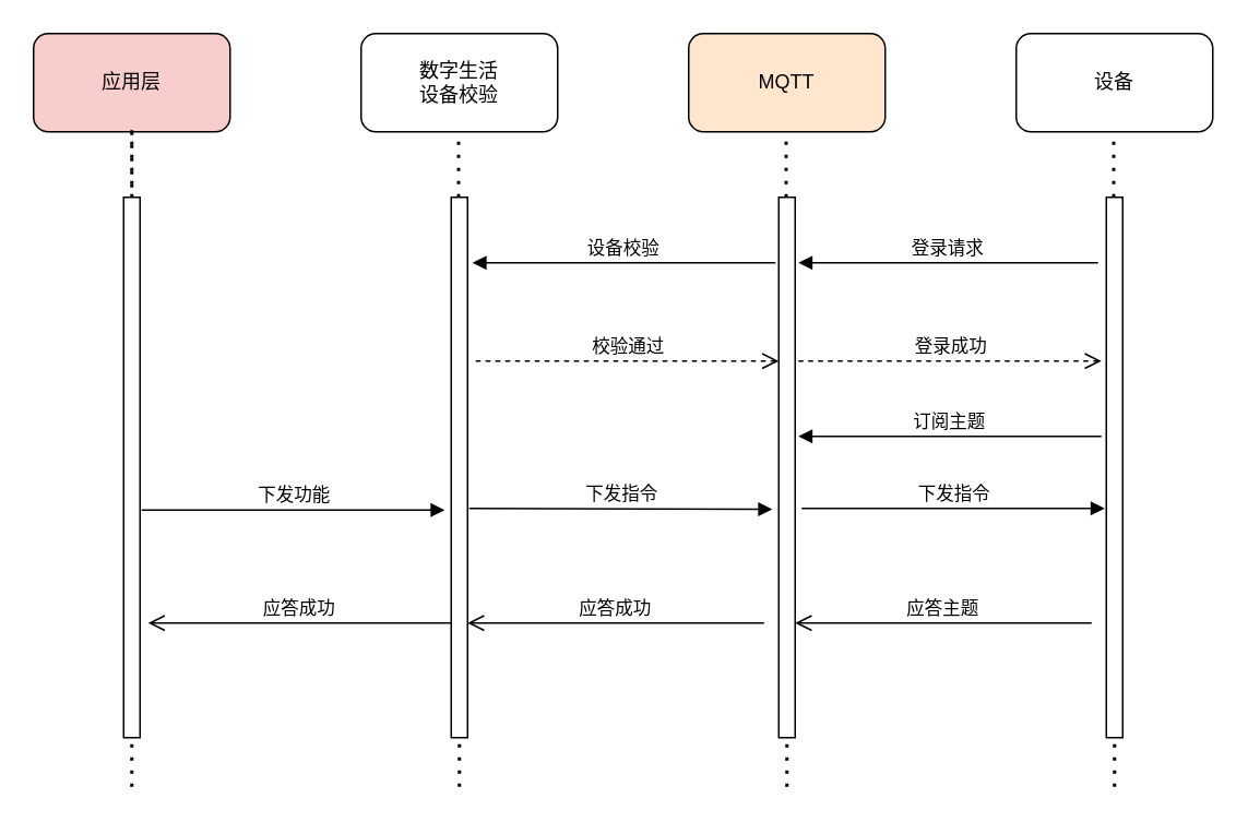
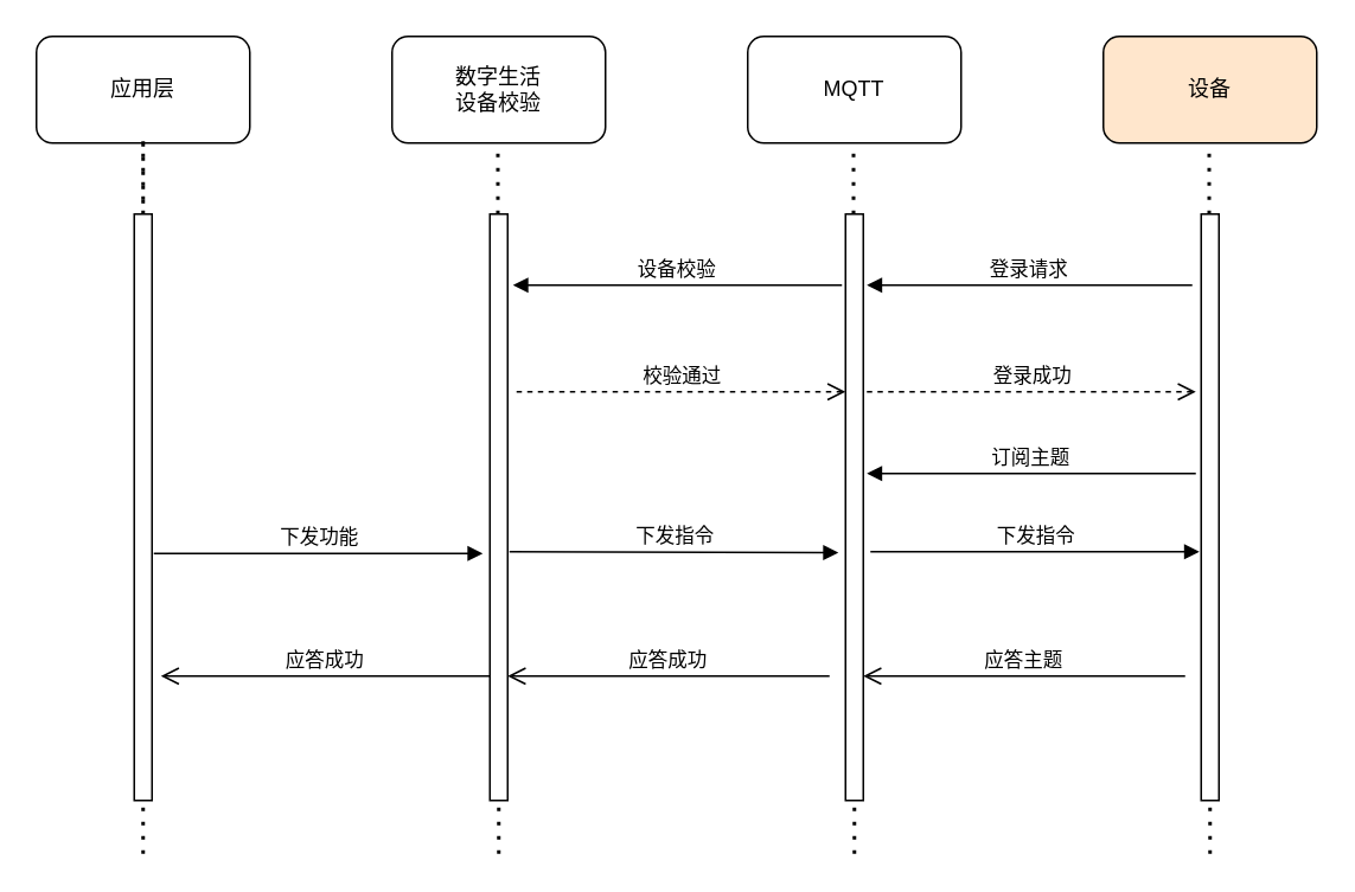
- <mxCell id="2" value="应用层" style="rounded=1;whiteSpace=wrap;html=1;fillColor=#f8cecc;" parent="1" vertex="1"><mxGeometry x="20" y="20" width="120" height="60" as="geometry" /></mxCell>
+ <mxCell id="2" value="应用层" style="rounded=1;whiteSpace=wrap;html=1;" parent="1" vertex="1"><mxGeometry x="20" y="20" width="120" height="60" as="geometry" /></mxCell>
- <mxCell id="4" value="MQTT" style="rounded=1;whiteSpace=wrap;html=1;fillColor=#ffe6cc;" parent="1" vertex="1"><mxGeometry x="420" y="20" width="120" height="60" as="geometry" /></mxCell>
+ <mxCell id="4" value="MQTT" style="rounded=1;whiteSpace=wrap;html=1;" parent="1" vertex="1"><mxGeometry x="420" y="20" width="120" height="60" as="geometry" /></mxCell>
- <mxCell id="5" value="设备" style="rounded=1;whiteSpace=wrap;html=1;" parent="1" vertex="1"><mxGeometry x="620" y="20" width="120" height="60" as="geometry" /></mxCell>
+ <mxCell id="5" value="设备" style="rounded=1;whiteSpace=wrap;html=1;fillColor=#ffe6cc;" parent="1" vertex="1"><mxGeometry x="620" y="20" width="120" height="60" as="geometry" /></mxCell>
